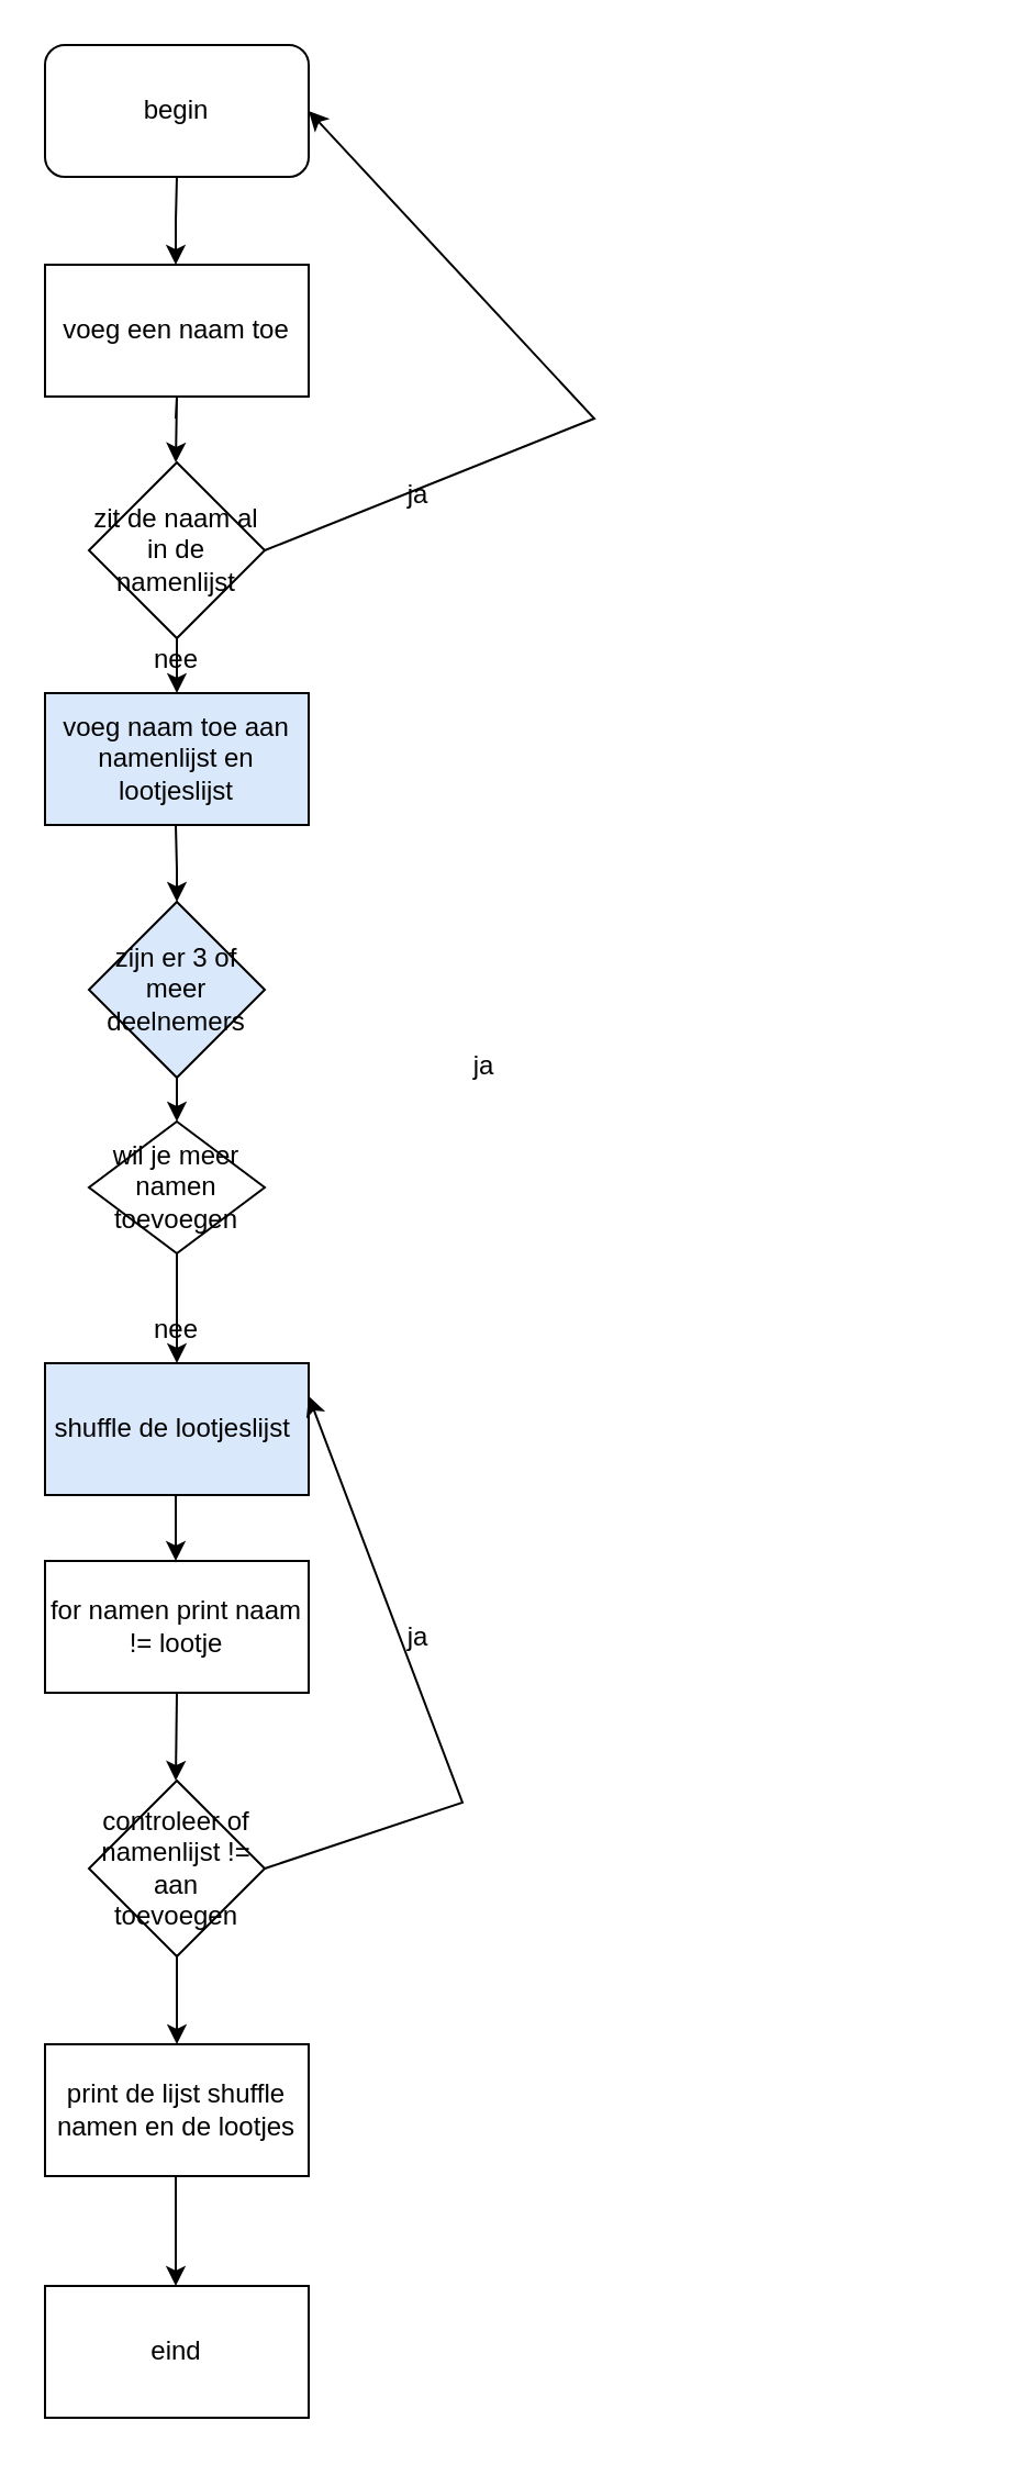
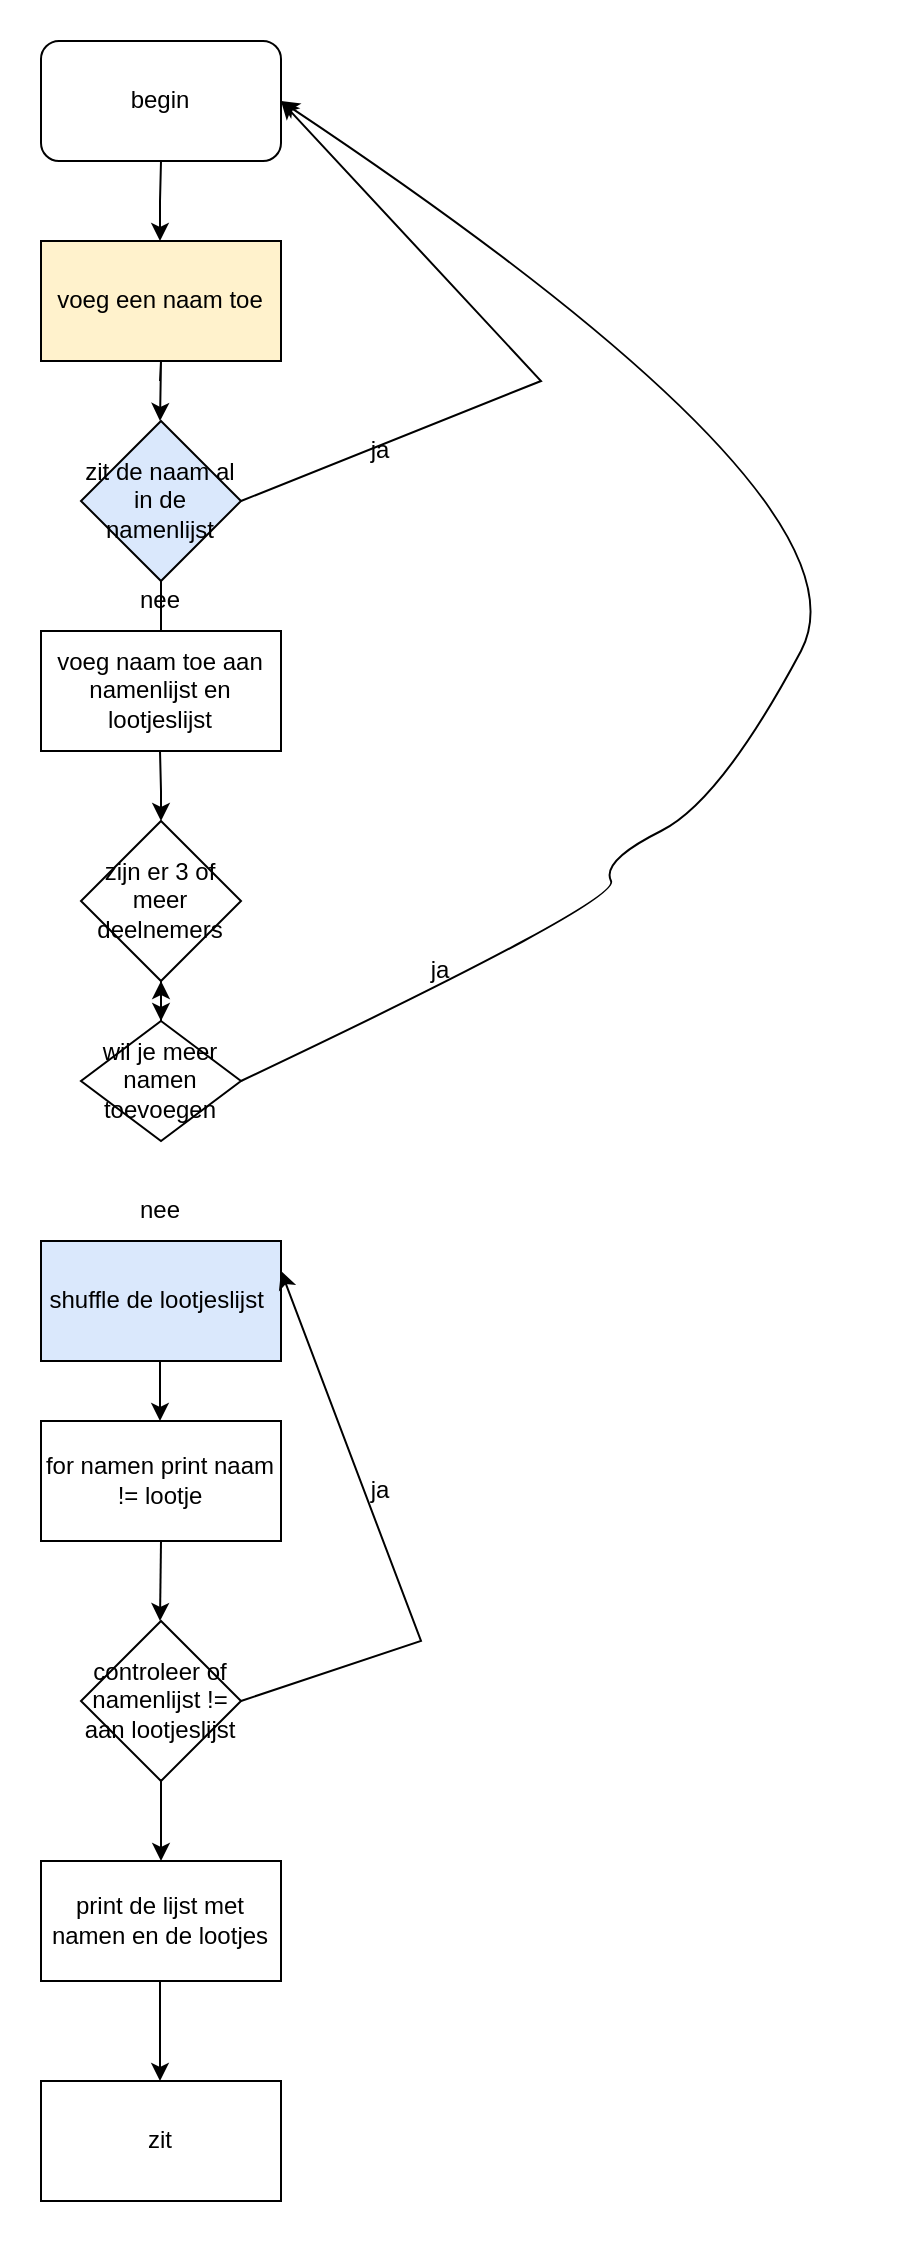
- <mxCell id="3" value="voeg een naam toe" style="rounded=0;whiteSpace=wrap;html=1;" parent="1" vertex="1"><mxGeometry x="20" y="120" width="120" height="60" as="geometry" /></mxCell>
+ <mxCell id="3" value="voeg een naam toe" style="rounded=0;whiteSpace=wrap;html=1;fillColor=#fff2cc;" parent="1" vertex="1"><mxGeometry x="20" y="120" width="120" height="60" as="geometry" /></mxCell>
- <mxCell id="15" value="zit de naam al in de namenlijst" style="rhombus;whiteSpace=wrap;html=1;" parent="1" vertex="1"><mxGeometry x="40" y="210" width="80" height="80" as="geometry" /></mxCell>
+ <mxCell id="15" value="zit de naam al in de namenlijst" style="rhombus;whiteSpace=wrap;html=1;fillColor=#dae8fc;" parent="1" vertex="1"><mxGeometry x="40" y="210" width="80" height="80" as="geometry" /></mxCell>
- <mxCell id="8" value="" style="endArrow=classic;html=1;rounded=0;exitX=0.5;exitY=1;exitDx=0;exitDy=0;" parent="1" source="15" target="6" edge="1"><mxGeometry width="50" height="50" relative="1" as="geometry"><mxPoint x="-60" y="330" as="sourcePoint" /><mxPoint x="310" y="350" as="targetPoint" /><Array as="points" /></mxGeometry></mxCell>
+ <mxCell id="8" value="" style="endArrow=none;html=1;rounded=0;exitX=0.5;exitY=1;exitDx=0;exitDy=0;" parent="1" source="15" target="6" edge="1"><mxGeometry width="50" height="50" relative="1" as="geometry"><mxPoint x="-60" y="330" as="sourcePoint" /><mxPoint x="310" y="350" as="targetPoint" /><Array as="points" /></mxGeometry></mxCell>
+ <mxCell id="12" value="" style="curved=1;endArrow=classic;html=1;rounded=0;entryX=1;entryY=0.5;entryDx=0;entryDy=0;exitX=1;exitY=0.5;exitDx=0;exitDy=0;" parent="1" source="23" target="2" edge="1"><mxGeometry width="50" height="50" relative="1" as="geometry"><mxPoint x="160" y="490" as="sourcePoint" /><mxPoint x="310" y="400" as="targetPoint" /><Array as="points"><mxPoint x="310" y="450" /><mxPoint x="300" y="430" /><mxPoint x="360" y="400" /><mxPoint x="440" y="250" /></Array></mxGeometry></mxCell>
- <mxCell id="6" value="voeg naam toe aan namenlijst en lootjeslijst" style="rounded=0;whiteSpace=wrap;html=1;fillColor=#dae8fc;" parent="1" vertex="1"><mxGeometry x="20" y="315" width="120" height="60" as="geometry" /></mxCell>
+ <mxCell id="6" value="voeg naam toe aan namenlijst en lootjeslijst" style="rounded=0;whiteSpace=wrap;html=1;" parent="1" vertex="1"><mxGeometry x="20" y="315" width="120" height="60" as="geometry" /></mxCell>
- <mxCell id="18" value="zijn er 3 of meer deelnemers" style="rhombus;whiteSpace=wrap;html=1;fillColor=#dae8fc;" parent="1" vertex="1"><mxGeometry x="40" y="410" width="80" height="80" as="geometry" /></mxCell>
+ <mxCell id="18" value="zijn er 3 of meer deelnemers" style="rhombus;whiteSpace=wrap;html=1;" parent="1" vertex="1"><mxGeometry x="40" y="410" width="80" height="80" as="geometry" /></mxCell>
- <mxCell id="25" value="" style="endArrow=classic;html=1;rounded=0;entryX=0.5;entryY=0;entryDx=0;entryDy=0;" parent="1" source="23" target="22" edge="1"><mxGeometry width="50" height="50" relative="1" as="geometry"><mxPoint x="110" y="610" as="sourcePoint" /><mxPoint x="160" y="560" as="targetPoint" /></mxGeometry></mxCell>
+ <mxCell id="25" value="" style="endArrow=classic;html=1;rounded=0;" parent="1" source="23" target="18" edge="1"><mxGeometry width="50" height="50" relative="1" as="geometry"><mxPoint x="110" y="610" as="sourcePoint" /><mxPoint x="160" y="560" as="targetPoint" /></mxGeometry></mxCell>
- <mxCell id="14" value="controleer of namenlijst != aan toevoegen" style="rhombus;whiteSpace=wrap;html=1;direction=south;" parent="1" vertex="1"><mxGeometry x="40" y="810" width="80" height="80" as="geometry" /></mxCell>
+ <mxCell id="14" value="controleer of namenlijst != aan lootjeslijst" style="rhombus;whiteSpace=wrap;html=1;direction=south;" parent="1" vertex="1"><mxGeometry x="40" y="810" width="80" height="80" as="geometry" /></mxCell>
- <mxCell id="4" value="print de lijst shuffle namen en de lootjes" style="rounded=0;whiteSpace=wrap;html=1;" parent="1" vertex="1"><mxGeometry x="20" y="930" width="120" height="60" as="geometry" /></mxCell>
+ <mxCell id="4" value="print de lijst met namen en de lootjes" style="rounded=0;whiteSpace=wrap;html=1;" parent="1" vertex="1"><mxGeometry x="20" y="930" width="120" height="60" as="geometry" /></mxCell>
- <mxCell id="5" value="eind" style="rounded=0;whiteSpace=wrap;html=1;" parent="1" vertex="1"><mxGeometry x="20" y="1040" width="120" height="60" as="geometry" /></mxCell>
+ <mxCell id="5" value="zit" style="rounded=0;whiteSpace=wrap;html=1;" parent="1" vertex="1"><mxGeometry x="20" y="1040" width="120" height="60" as="geometry" /></mxCell>
